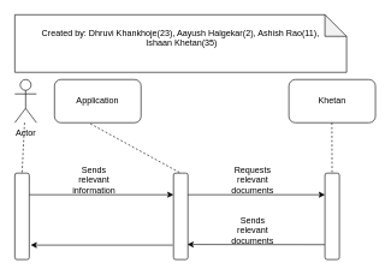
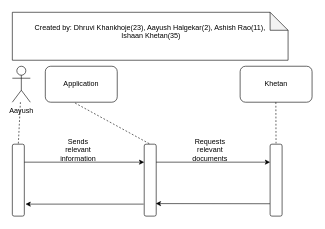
- <mxCell id="2" value="Actor" style="shape=umlActor;verticalLabelPosition=bottom;verticalAlign=top;html=1;outlineConnect=0;" vertex="1" parent="1"><mxGeometry x="20" y="110" width="30" height="60" as="geometry" /></mxCell>
+ <mxCell id="2" value="Aayush" style="shape=umlActor;verticalLabelPosition=bottom;verticalAlign=top;html=1;outlineConnect=0;" vertex="1" parent="1"><mxGeometry x="20" y="110" width="30" height="60" as="geometry" /></mxCell>
- <mxCell id="18" value="Sends relevant documents" style="text;html=1;strokeColor=none;fillColor=none;align=center;verticalAlign=middle;whiteSpace=wrap;rounded=0;" vertex="1" parent="1"><mxGeometry x="330" y="310" width="40" height="20" as="geometry" /></mxCell>
